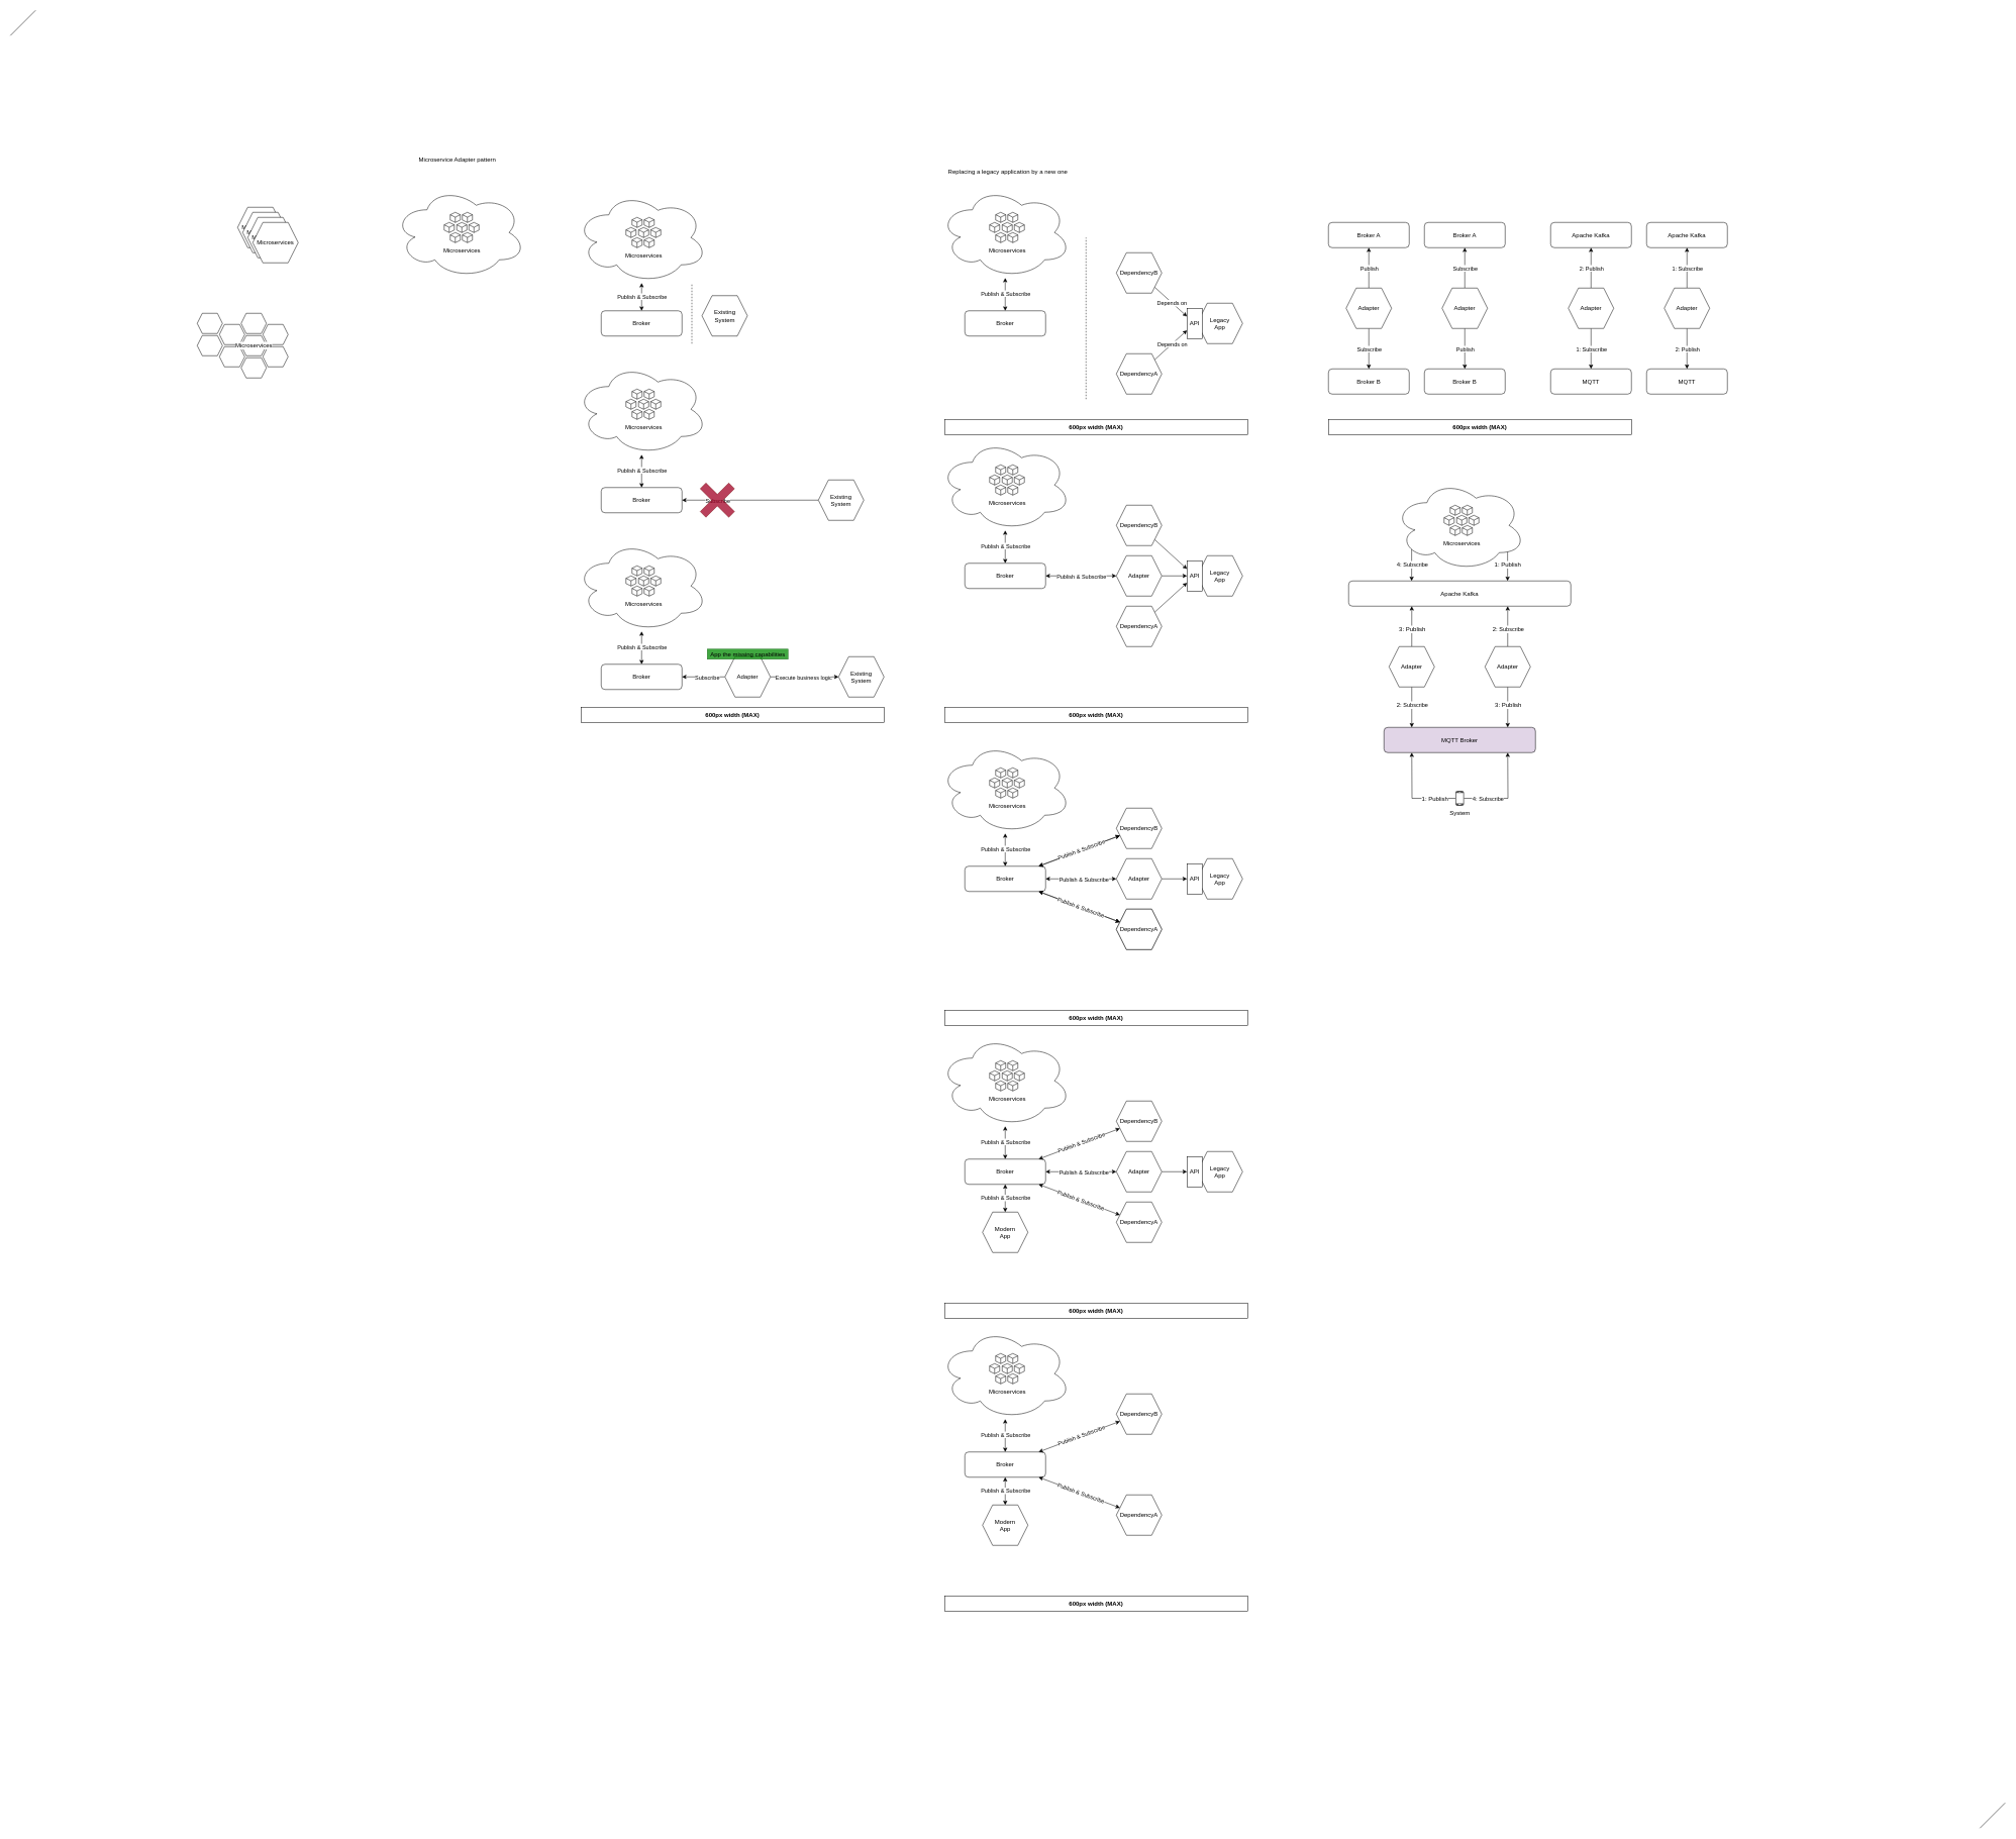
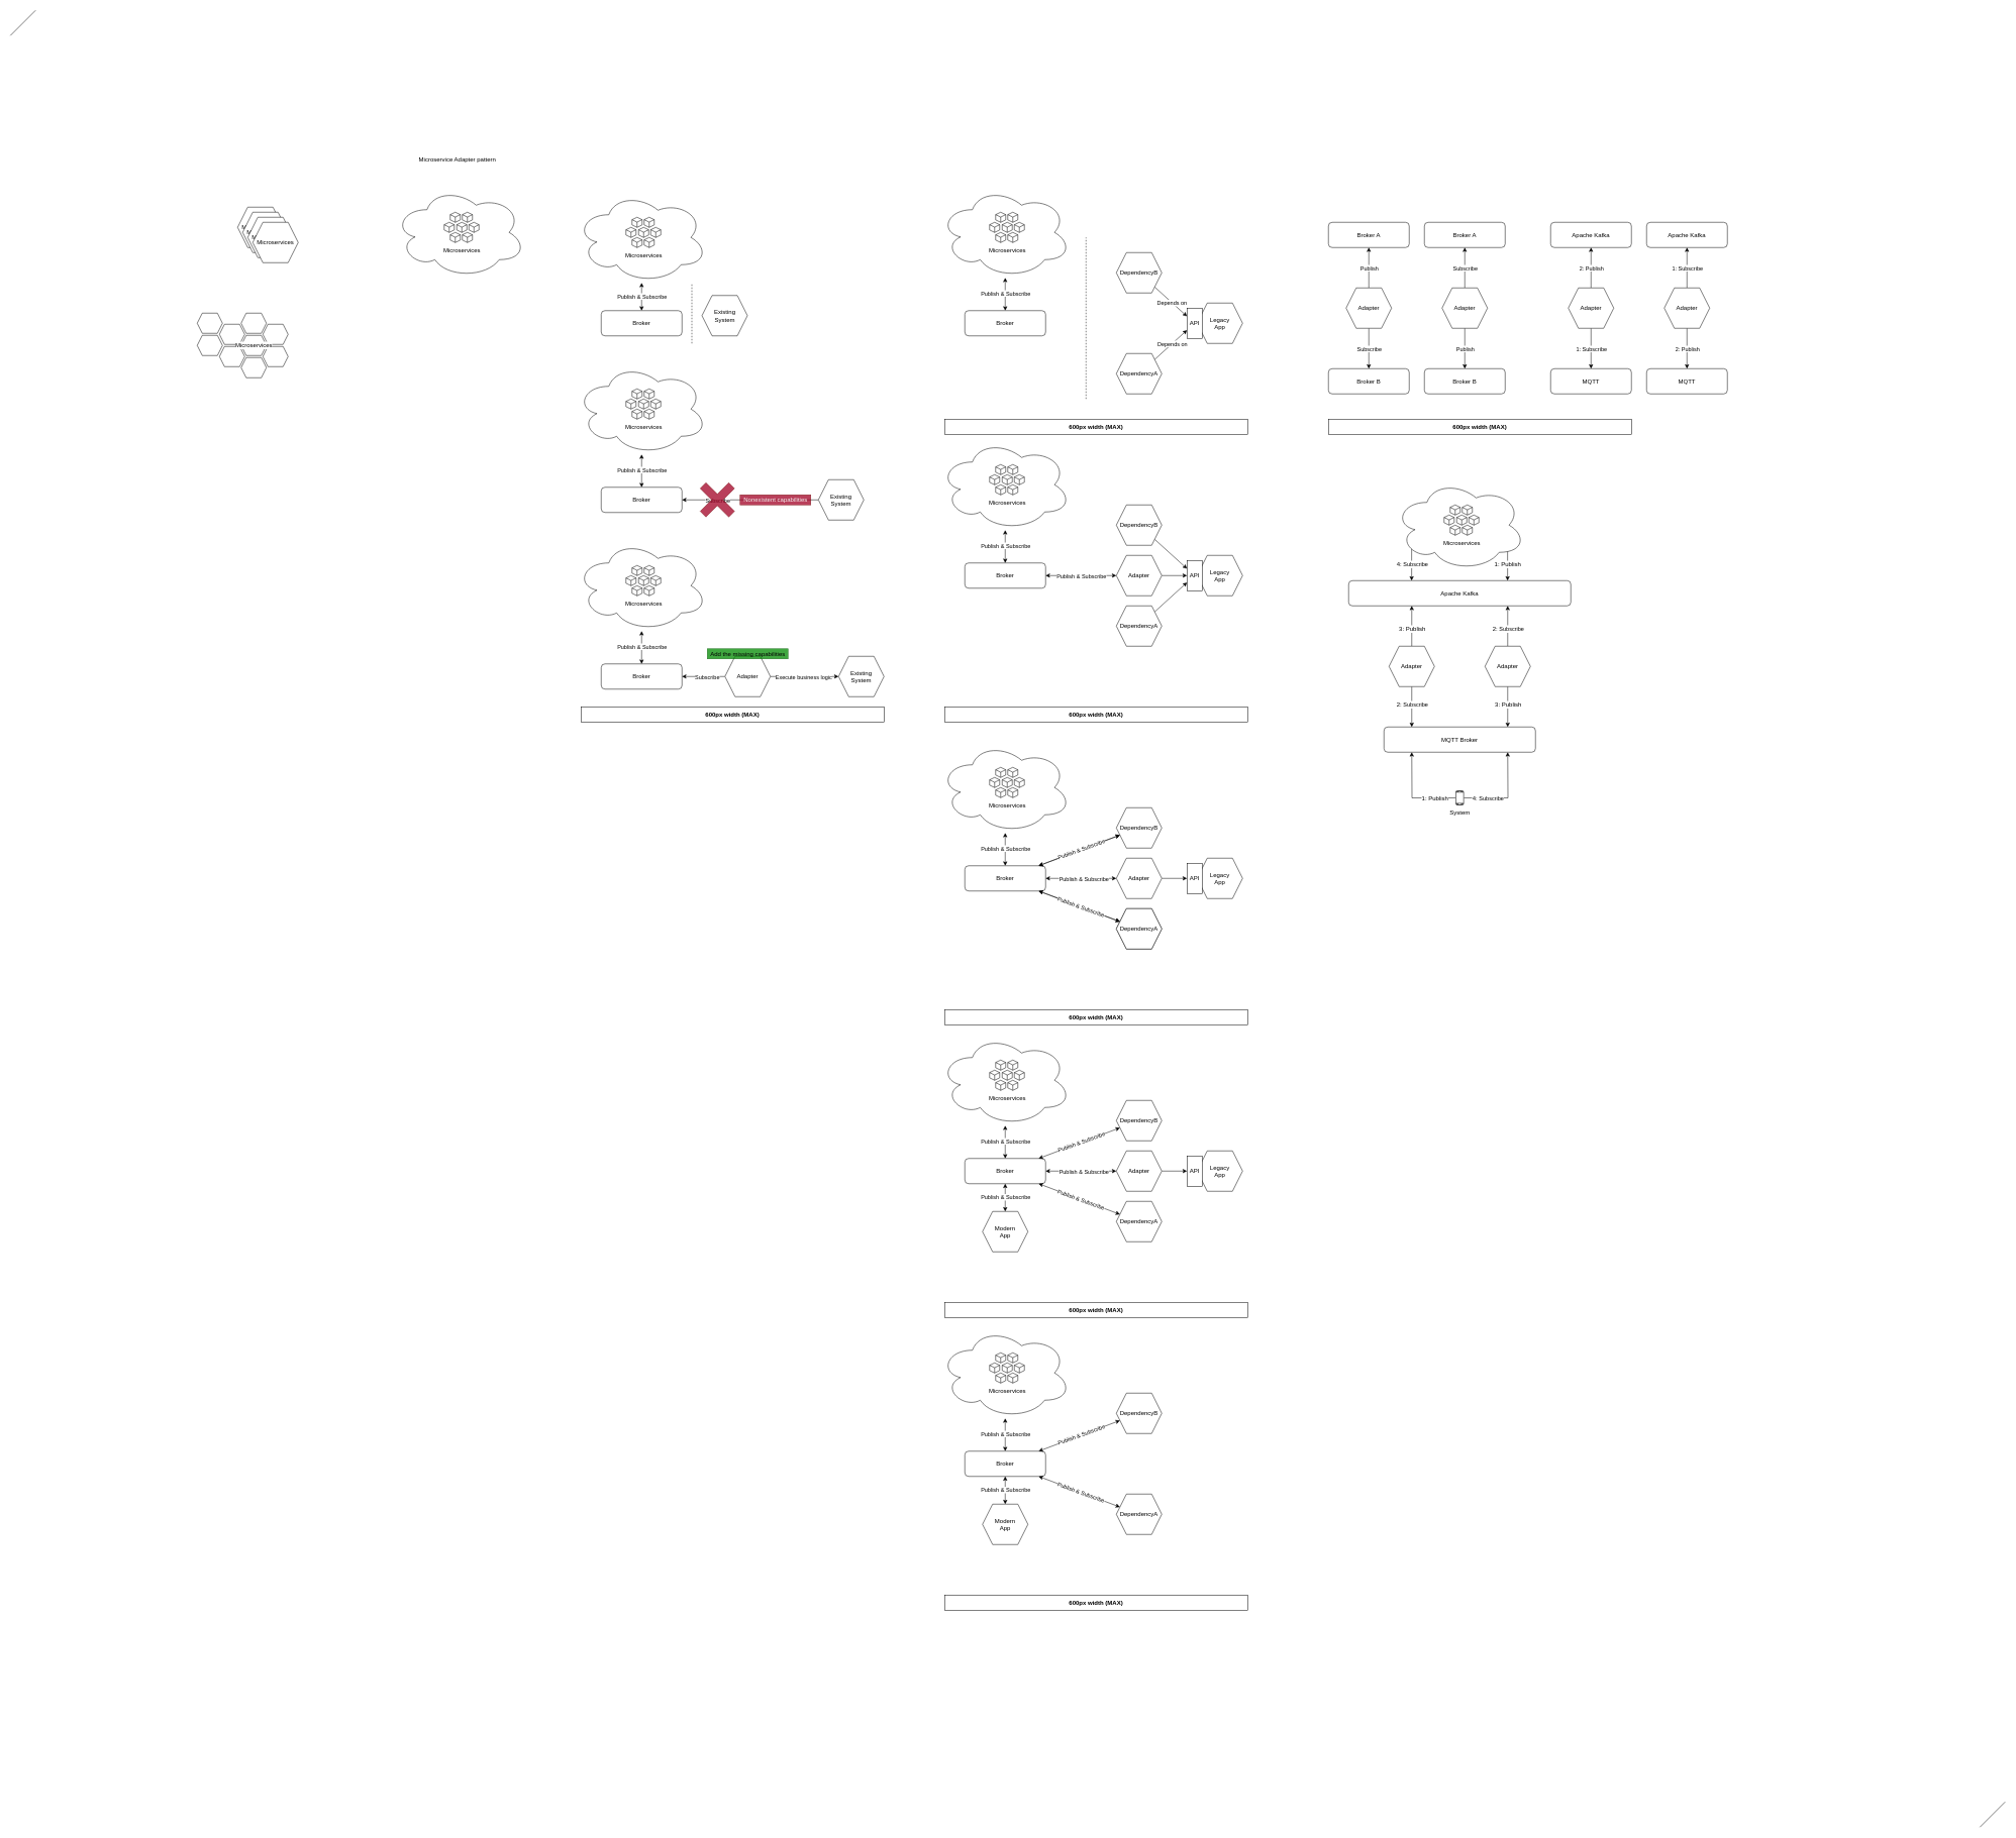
- <mxCell id="60" value="Replacing a legacy application by a new one" style="text;html=1;align=center;verticalAlign=middle;resizable=0;points=[];autosize=1;strokeColor=none;fillColor=none;" parent="1" vertex="1"><mxGeometry x="1870" y="330" width="250" height="20" as="geometry" /></mxCell>
+ <mxCell id="18" value="Nonexistent capabilities" style="text;html=1;align=center;verticalAlign=middle;resizable=0;points=[];autosize=1;strokeColor=#6F0000;fillColor=#a20025;fontColor=#ffffff;opacity=75;" parent="1" vertex="1"><mxGeometry x="1465" y="980" width="140" height="20" as="geometry" /></mxCell>
- <mxCell id="19" value="App the missing capabilities" style="text;html=1;align=center;verticalAlign=middle;resizable=0;points=[];autosize=1;strokeColor=#005700;fillColor=#008a00;fontColor=default;opacity=75;" parent="1" vertex="1"><mxGeometry x="1400" y="1285" width="160" height="20" as="geometry" /></mxCell>
+ <mxCell id="19" value="Add the missing capabilities" style="text;html=1;align=center;verticalAlign=middle;resizable=0;points=[];autosize=1;strokeColor=#005700;fillColor=#008a00;fontColor=default;opacity=75;" parent="1" vertex="1"><mxGeometry x="1400" y="1285" width="160" height="20" as="geometry" /></mxCell>
- <mxCell id="165" value="MQTT Broker" style="rounded=1;whiteSpace=wrap;html=1;fillColor=#e1d5e7;" parent="1" vertex="1"><mxGeometry x="2740" y="1440" width="300" height="50" as="geometry" /></mxCell>
+ <mxCell id="165" value="MQTT Broker" style="rounded=1;whiteSpace=wrap;html=1;" parent="1" vertex="1"><mxGeometry x="2740" y="1440" width="300" height="50" as="geometry" /></mxCell>
